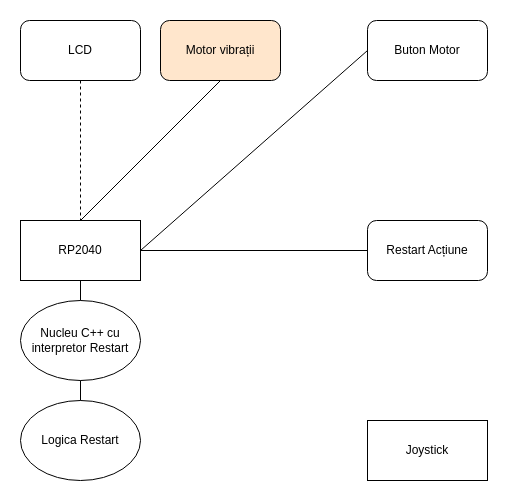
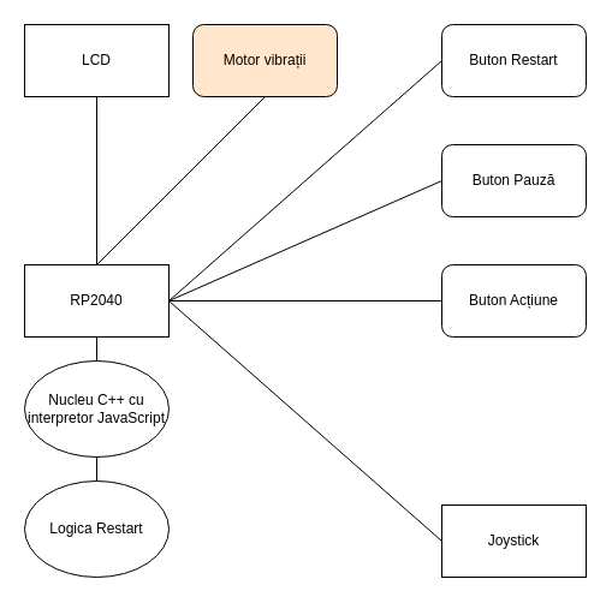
- <mxCell id="3" value="LCD" style="rounded=1;whiteSpace=wrap;html=1;" parent="1" vertex="1"><mxGeometry x="20" y="20" width="120" height="60" as="geometry" /></mxCell>
+ <mxCell id="3" value="LCD" style="whiteSpace=wrap;html=1;rounded=0;" parent="1" vertex="1"><mxGeometry x="20" y="20" width="120" height="60" as="geometry" /></mxCell>
- <mxCell id="7" value="Buton Motor" style="rounded=1;whiteSpace=wrap;html=1;" parent="1" vertex="1"><mxGeometry x="367" y="20" width="120" height="60" as="geometry" /></mxCell>
+ <mxCell id="7" value="Buton Restart" style="rounded=1;whiteSpace=wrap;html=1;" parent="1" vertex="1"><mxGeometry x="367" y="20" width="120" height="60" as="geometry" /></mxCell>
- <mxCell id="4" value="" style="endArrow=none;html=1;rounded=0;entryX=0.5;entryY=0;entryDx=0;entryDy=0;exitX=0.5;exitY=1;exitDx=0;exitDy=0;dashed=1;" parent="1" source="3" target="2" edge="1"><mxGeometry width="50" height="50" relative="1" as="geometry"><mxPoint x="50" y="350" as="sourcePoint" /><mxPoint x="100" y="300" as="targetPoint" /></mxGeometry></mxCell>
+ <mxCell id="4" value="" style="endArrow=none;html=1;rounded=0;entryX=0.5;entryY=0;entryDx=0;entryDy=0;exitX=0.5;exitY=1;exitDx=0;exitDy=0;" parent="1" source="3" target="2" edge="1"><mxGeometry width="50" height="50" relative="1" as="geometry"><mxPoint x="50" y="350" as="sourcePoint" /><mxPoint x="100" y="300" as="targetPoint" /></mxGeometry></mxCell>
+ <mxCell id="6" value="Buton Pauză" style="rounded=1;whiteSpace=wrap;html=1;" parent="1" vertex="1"><mxGeometry x="367" y="120" width="120" height="60" as="geometry" /></mxCell>
+ <mxCell id="10" value="" style="endArrow=none;html=1;rounded=0;entryX=0;entryY=0.5;entryDx=0;entryDy=0;exitX=1;exitY=0.5;exitDx=0;exitDy=0;" parent="1" source="2" target="6" edge="1"><mxGeometry width="50" height="50" relative="1" as="geometry"><mxPoint x="150" y="260" as="sourcePoint" /><mxPoint x="280" y="60" as="targetPoint" /></mxGeometry></mxCell>
- <mxCell id="5" value="Restart Acțiune" style="rounded=1;whiteSpace=wrap;html=1;" parent="1" vertex="1"><mxGeometry x="367" y="220" width="120" height="60" as="geometry" /></mxCell>
+ <mxCell id="5" value="Buton Acțiune" style="rounded=1;whiteSpace=wrap;html=1;" parent="1" vertex="1"><mxGeometry x="367" y="220" width="120" height="60" as="geometry" /></mxCell>
- <mxCell id="13" value="Nucleu C++ cu interpretor Restart" style="ellipse;whiteSpace=wrap;html=1;" parent="1" vertex="1"><mxGeometry x="20" y="300" width="120" height="80" as="geometry" /></mxCell>
+ <mxCell id="13" value="Nucleu C++ cu interpretor JavaScript" style="ellipse;whiteSpace=wrap;html=1;" parent="1" vertex="1"><mxGeometry x="20" y="300" width="120" height="80" as="geometry" /></mxCell>
+ <mxCell id="12" value="" style="endArrow=none;html=1;rounded=0;entryX=0;entryY=0.5;entryDx=0;entryDy=0;exitX=1;exitY=0.5;exitDx=0;exitDy=0;" parent="1" source="2" target="8" edge="1"><mxGeometry width="50" height="50" relative="1" as="geometry"><mxPoint x="170" y="280" as="sourcePoint" /><mxPoint x="300" y="80" as="targetPoint" /></mxGeometry></mxCell>
